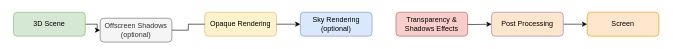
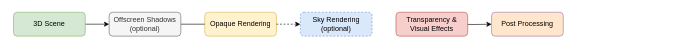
- <mxCell id="10" value="" style="edgeStyle=orthogonalEdgeStyle;rounded=0;orthogonalLoop=1;jettySize=auto;html=1;" parent="1" source="4" target="11" edge="1"><mxGeometry relative="1" as="geometry"><mxPoint x="430" y="40" as="sourcePoint" /><mxPoint x="655" y="40" as="targetPoint" /></mxGeometry></mxCell>
+ <mxCell id="10" value="" style="edgeStyle=orthogonalEdgeStyle;rounded=0;orthogonalLoop=1;jettySize=auto;html=1;dashed=1;" parent="1" source="4" target="11" edge="1"><mxGeometry relative="1" as="geometry"><mxPoint x="430" y="40" as="sourcePoint" /><mxPoint x="655" y="40" as="targetPoint" /></mxGeometry></mxCell>
- <mxCell id="11" value="Sky Rendering&lt;div&gt;(optional)&lt;/div&gt;" style="rounded=1;whiteSpace=wrap;html=1;fillColor=#dae8fc;strokeColor=#6c8ebf;" parent="1" vertex="1"><mxGeometry x="500" y="20" width="120" height="40" as="geometry" /></mxCell>
+ <mxCell id="11" value="Sky Rendering&lt;div&gt;(optional)&lt;/div&gt;" style="rounded=1;whiteSpace=wrap;html=1;fillColor=#dae8fc;strokeColor=#6c8ebf;dashed=1;" parent="1" vertex="1"><mxGeometry x="500" y="20" width="120" height="40" as="geometry" /></mxCell>
- <mxCell id="6" value="Transparency &amp;amp; Shadows Effects" style="rounded=1;whiteSpace=wrap;html=1;fillColor=#f8cecc;strokeColor=#b85450;" parent="1" vertex="1"><mxGeometry x="660" y="20" width="120" height="40" as="geometry" /></mxCell>
+ <mxCell id="6" value="Transparency &amp;amp; Visual Effects" style="rounded=1;whiteSpace=wrap;html=1;fillColor=#f8cecc;strokeColor=#b85450;" parent="1" vertex="1"><mxGeometry x="660" y="20" width="120" height="40" as="geometry" /></mxCell>
- <mxCell id="7" value="" style="edgeStyle=orthogonalEdgeStyle;rounded=0;orthogonalLoop=1;jettySize=auto;html=1;" parent="1" source="8" target="9" edge="1"><mxGeometry relative="1" as="geometry" /></mxCell>
- <mxCell id="9" value="Screen" style="rounded=1;whiteSpace=wrap;html=1;fillColor=#ffe6cc;strokeColor=#d79b00;" parent="1" vertex="1"><mxGeometry x="980" y="20" width="120" height="40" as="geometry" /></mxCell>
- <mxCell id="13" value="Offscreen Shadows&lt;div&gt;(optional)&lt;/div&gt;" style="rounded=1;whiteSpace=wrap;html=1;fillColor=#f5f5f5;strokeColor=#666666;fontColor=#333333;" vertex="1" parent="1"><mxGeometry x="165" y="30" width="120" height="40" as="geometry" /></mxCell>
+ <mxCell id="13" value="Offscreen Shadows&lt;div&gt;(optional)&lt;/div&gt;" style="rounded=1;whiteSpace=wrap;html=1;fillColor=#f5f5f5;strokeColor=#666666;fontColor=#333333;" vertex="1" parent="1"><mxGeometry x="180" y="20" width="120" height="40" as="geometry" /></mxCell>
